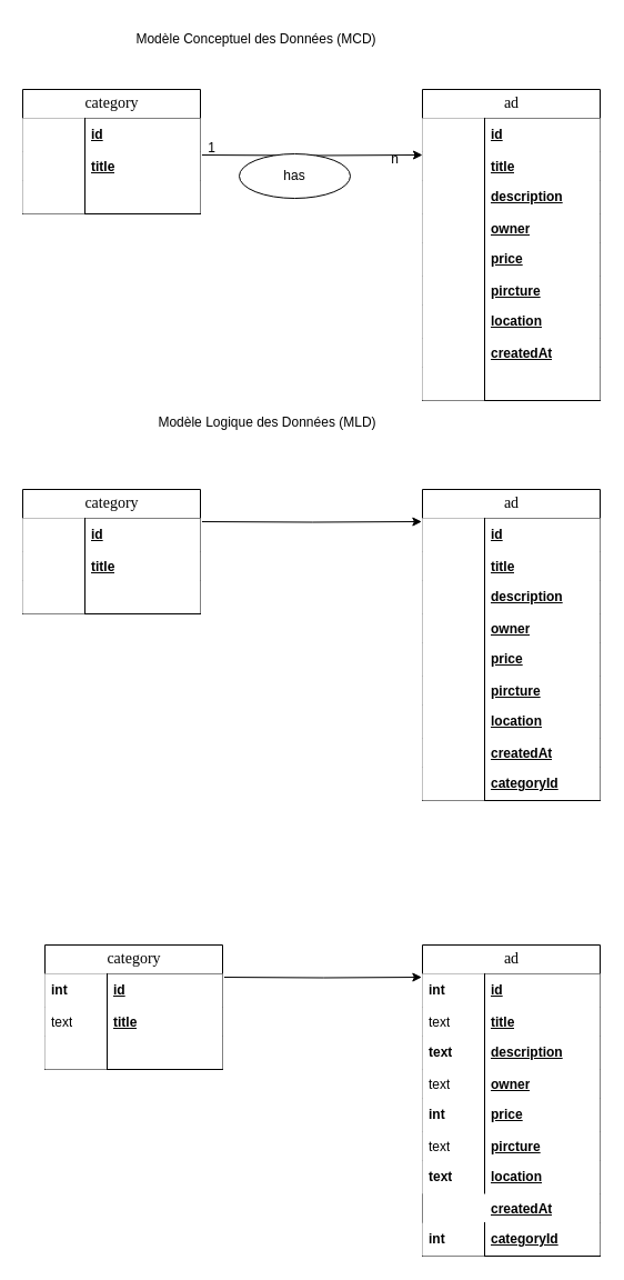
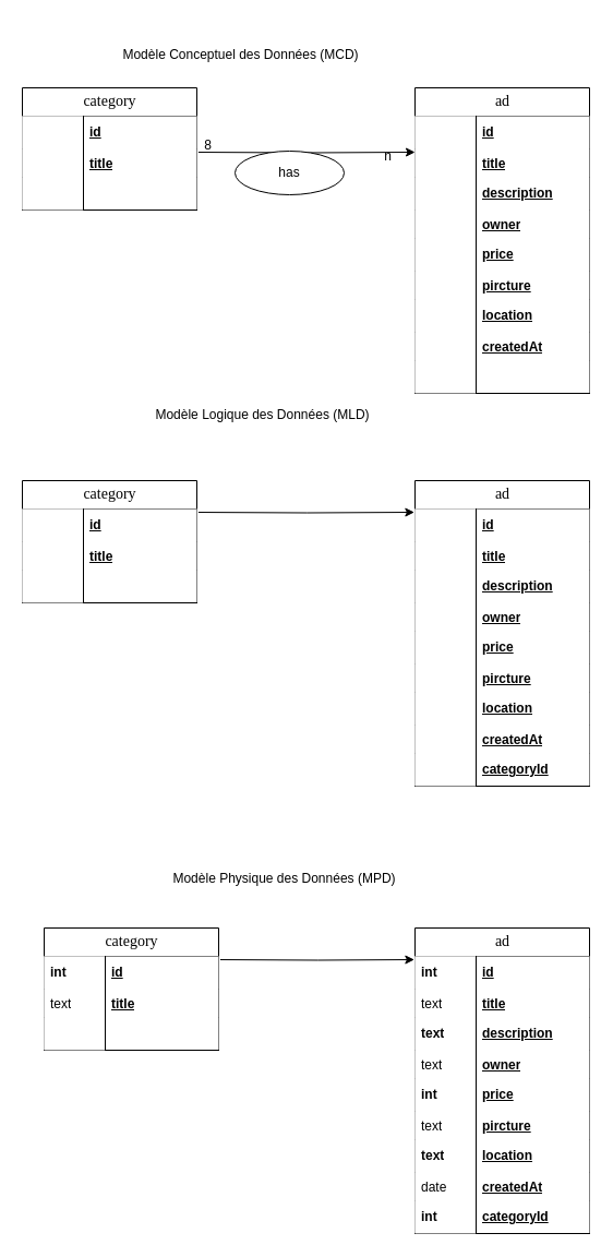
- <mxCell id="2" value="Modèle Conceptuel des Données (MCD)" style="text;html=1;align=center;verticalAlign=middle;resizable=0;points=[];autosize=1;" parent="1" vertex="1"><mxGeometry x="110" y="20" width="240" height="30" as="geometry" /></mxCell>
+ <mxCell id="2" value="Modèle Conceptuel des Données (MCD)" style="text;html=1;align=center;verticalAlign=middle;resizable=0;points=[];autosize=1;" parent="1" vertex="1"><mxGeometry x="100" y="35" width="240" height="30" as="geometry" /></mxCell>
- <mxCell id="30" value="1" style="text;html=1;align=center;verticalAlign=middle;resizable=0;points=[];autosize=1;" parent="1" vertex="1"><mxGeometry x="175" y="118" width="30" height="30" as="geometry" /></mxCell>
+ <mxCell id="30" value="8" style="text;html=1;align=center;verticalAlign=middle;resizable=0;points=[];autosize=1;" parent="1" vertex="1"><mxGeometry x="175" y="118" width="30" height="30" as="geometry" /></mxCell>
+ <mxCell id="87" value="Modèle Physique des Données (MPD)" style="text;html=1;align=center;verticalAlign=middle;resizable=0;points=[];autosize=1;" parent="1" vertex="1"><mxGeometry x="145" y="790" width="230" height="30" as="geometry" /></mxCell>
+ <mxCell id="77" value="date" style="shape=partialRectangle;top=0;left=0;bottom=0;html=1;align=left;verticalAlign=top;spacingLeft=4;spacingRight=4;whiteSpace=wrap;overflow=hidden;rotatable=0;points=[];portConstraint=eastwest;part=1;" parent="76" vertex="1" connectable="0"><mxGeometry width="56" height="26" as="geometry" /></mxCell>
